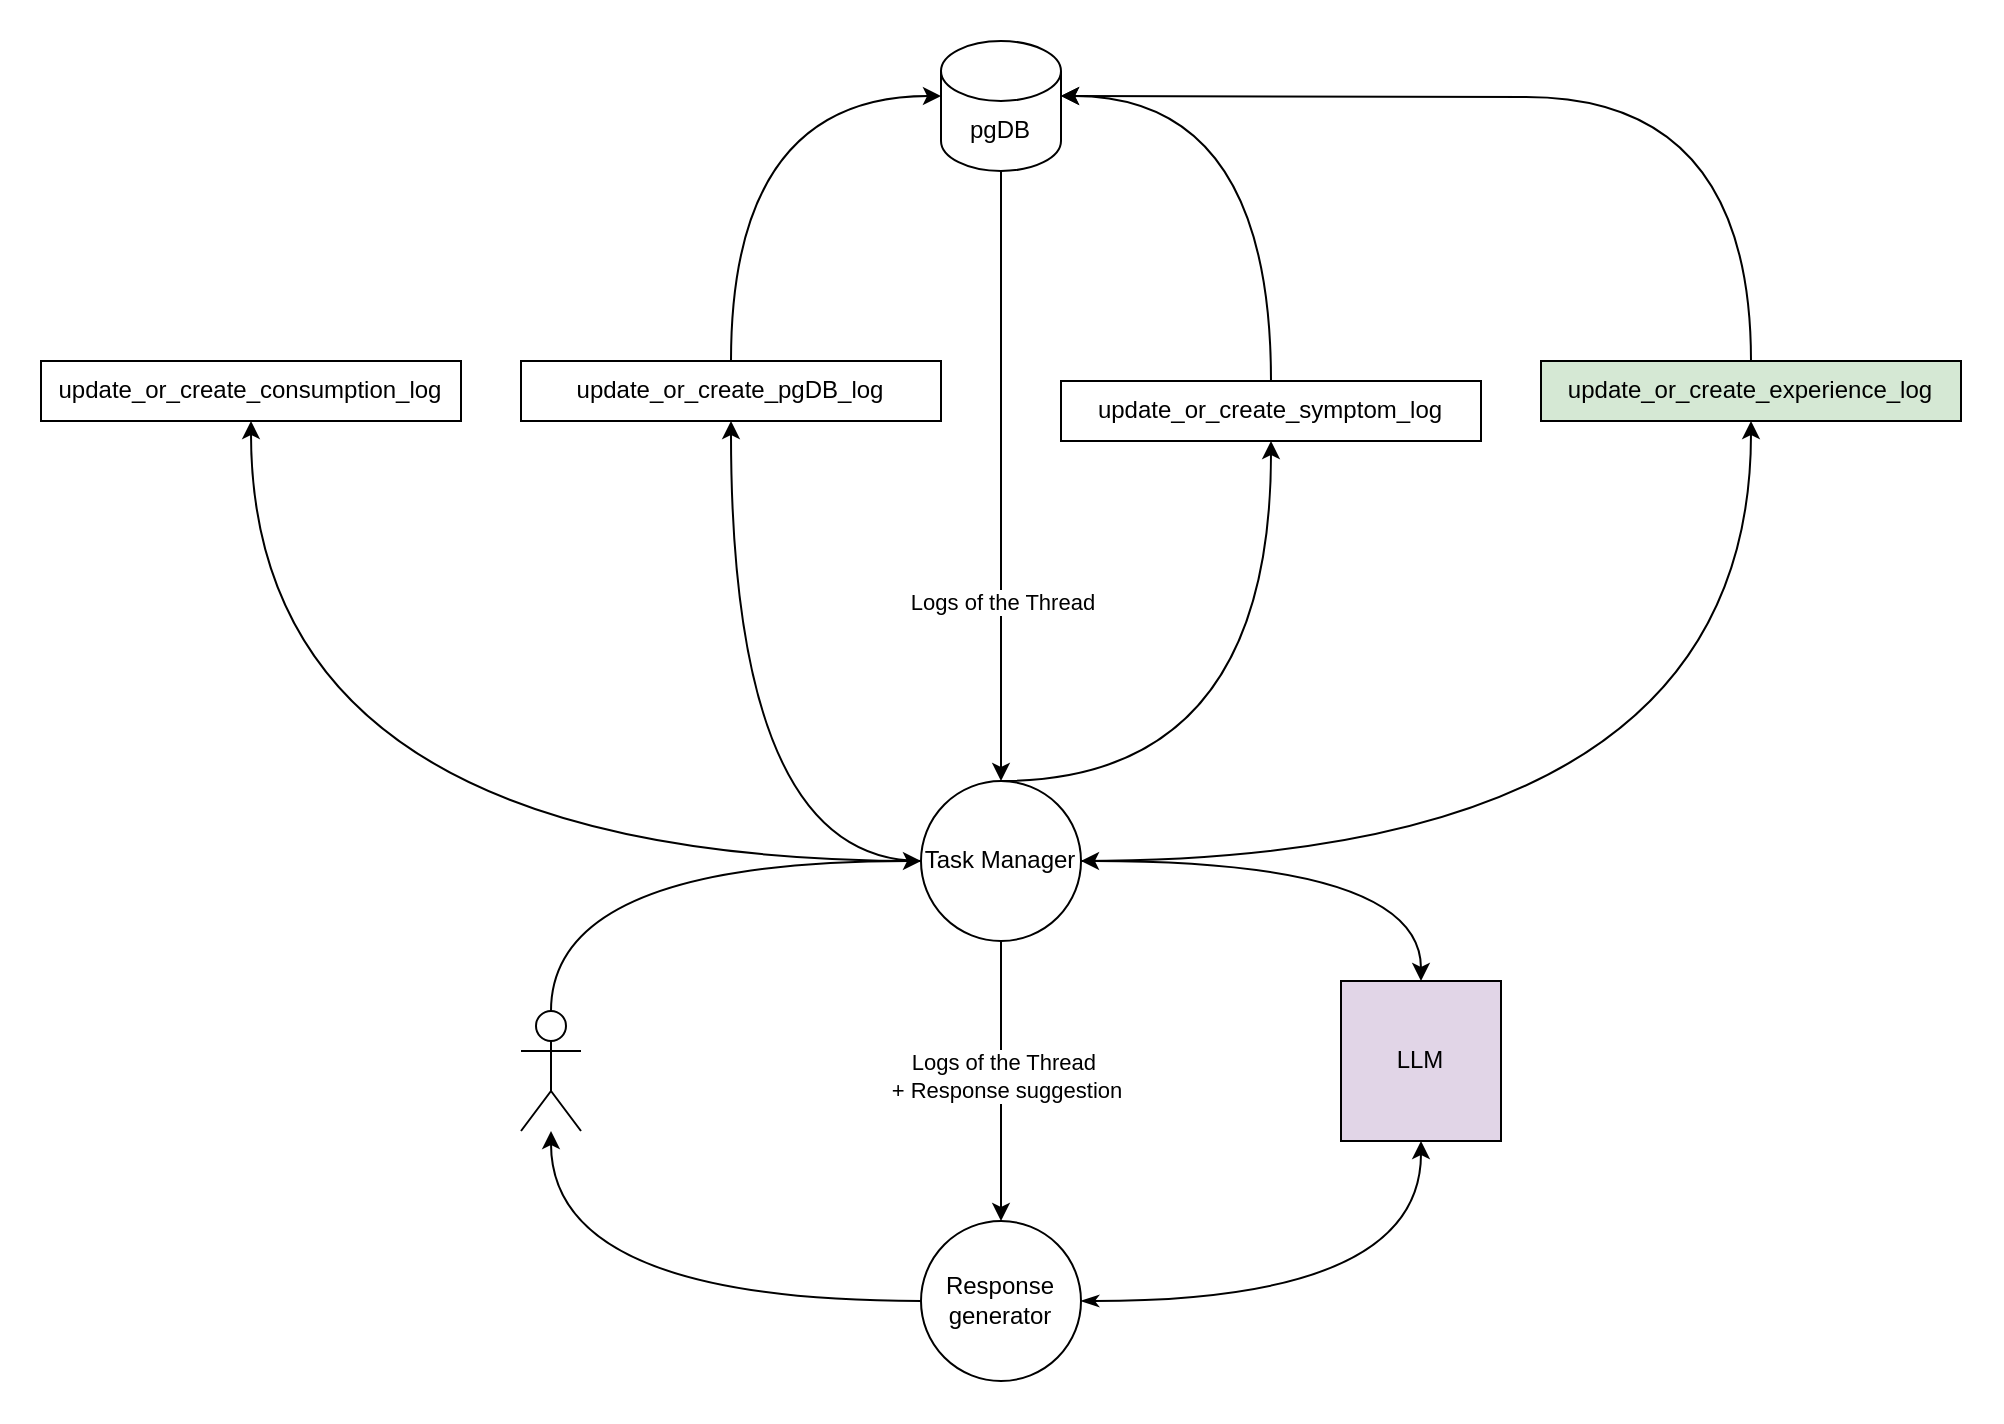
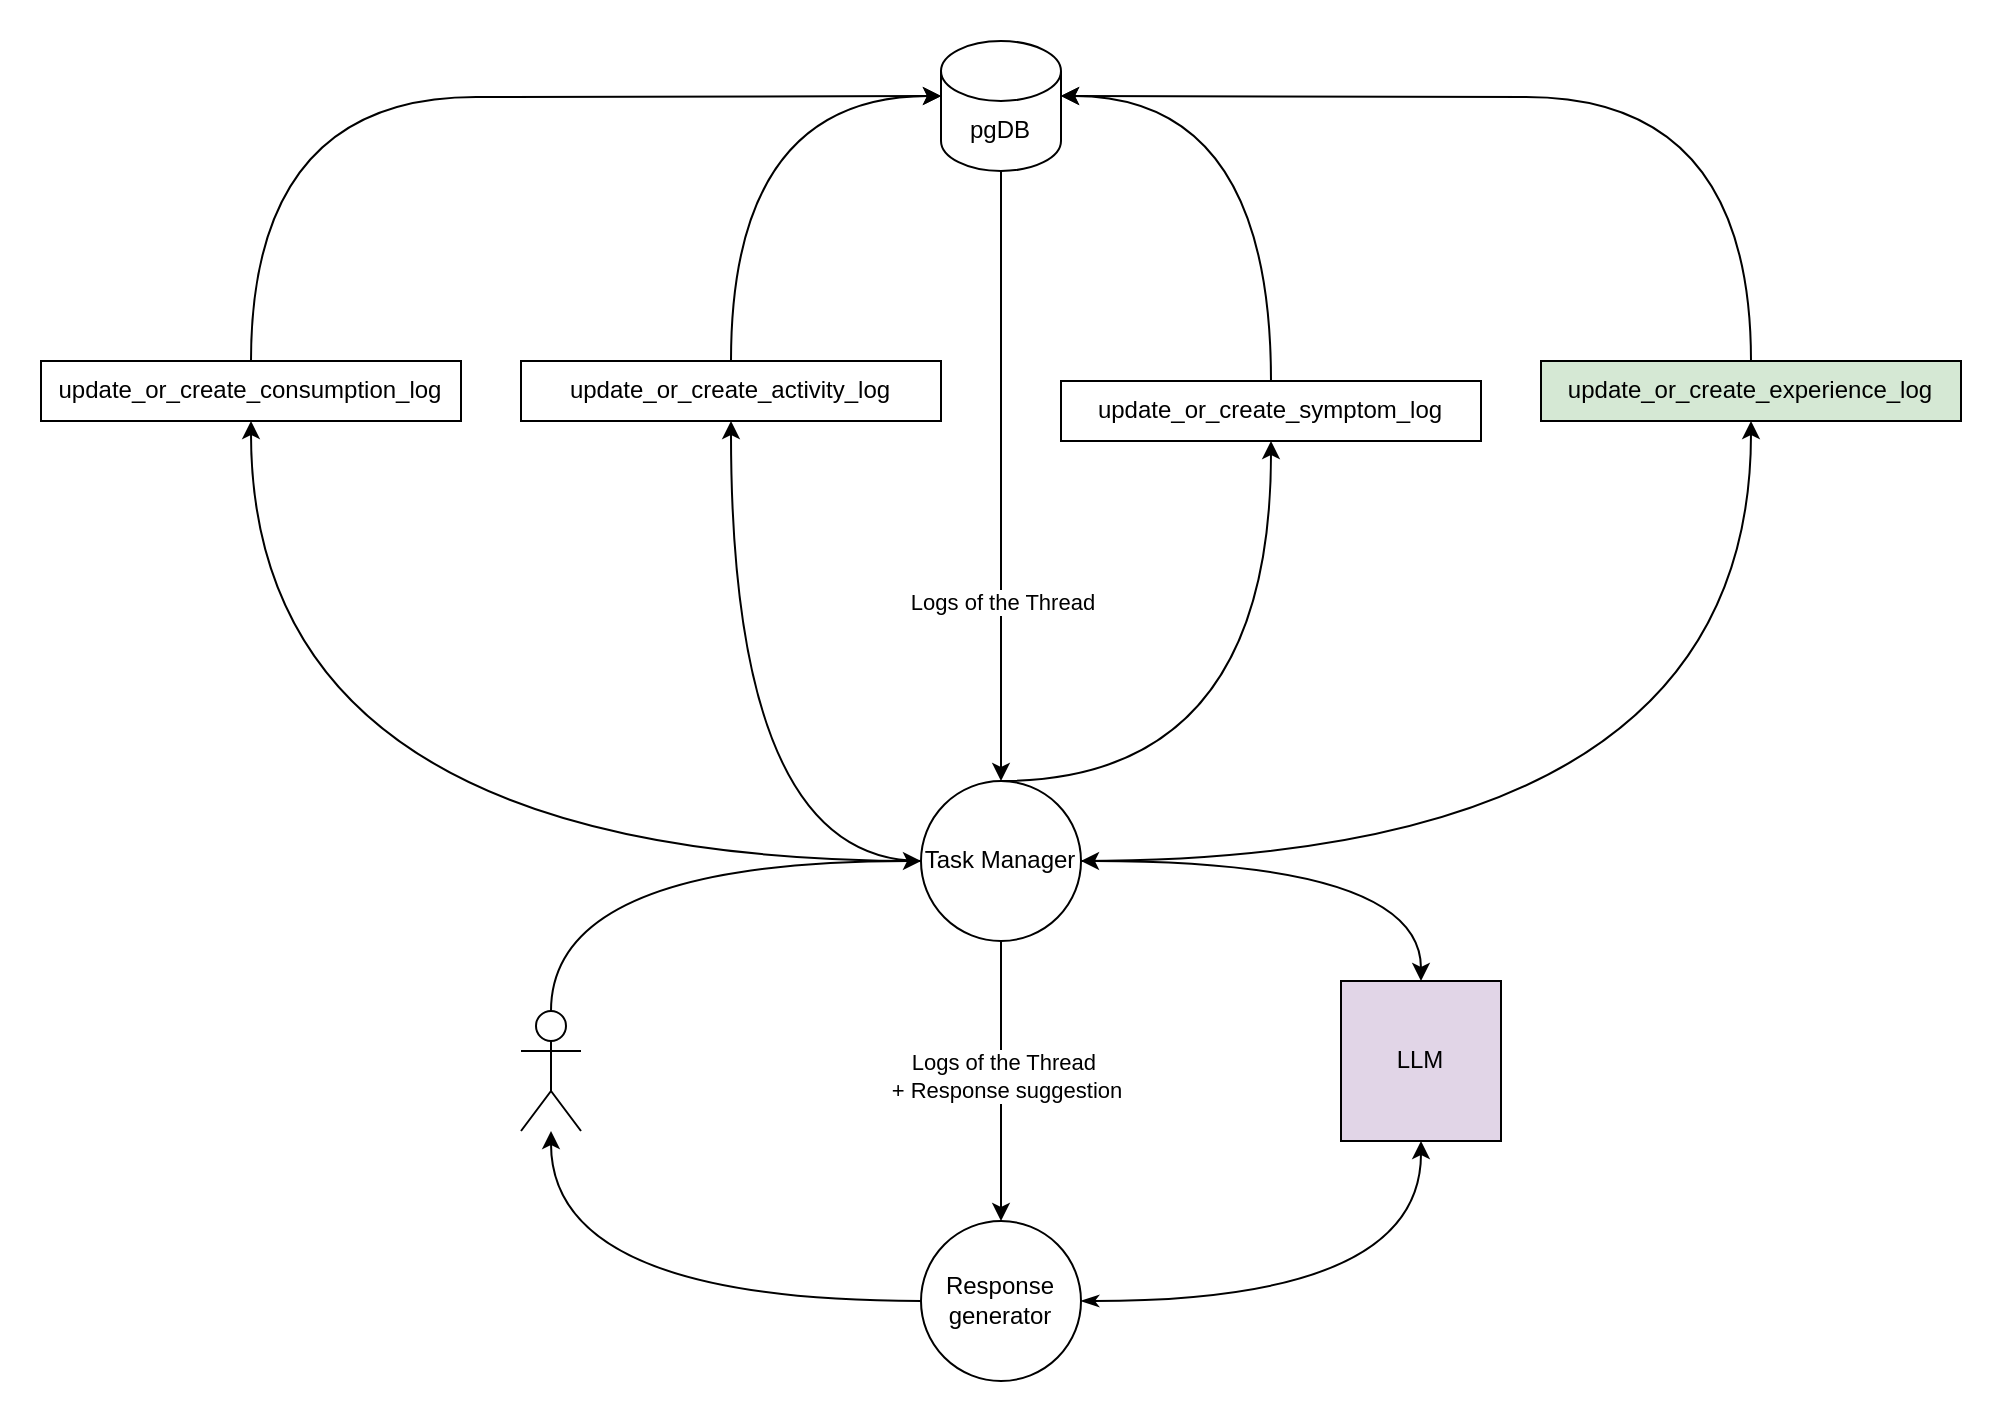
+ <mxCell id="27" style="edgeStyle=orthogonalEdgeStyle;rounded=0;orthogonalLoop=1;jettySize=auto;html=1;entryX=0;entryY=0;entryDx=0;entryDy=27.5;entryPerimeter=0;curved=1;" edge="1" parent="1" source="20" target="6"><mxGeometry relative="1" as="geometry"><Array as="points"><mxPoint x="125" y="48" /><mxPoint x="350" y="48" /></Array></mxGeometry></mxCell>
- <mxCell id="19" value="update_or_create_pgDB_log" style="rounded=0;whiteSpace=wrap;html=1;" vertex="1" parent="1"><mxGeometry x="260" y="180" width="210" height="30" as="geometry" /></mxCell>
+ <mxCell id="19" value="update_or_create_activity_log" style="rounded=0;whiteSpace=wrap;html=1;" vertex="1" parent="1"><mxGeometry x="260" y="180" width="210" height="30" as="geometry" /></mxCell>
